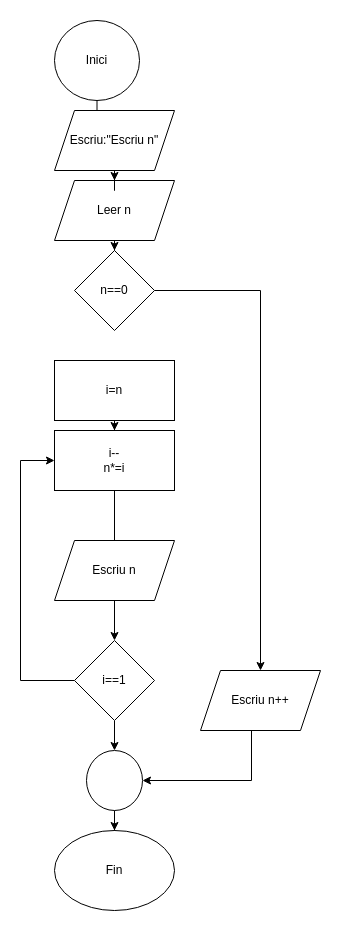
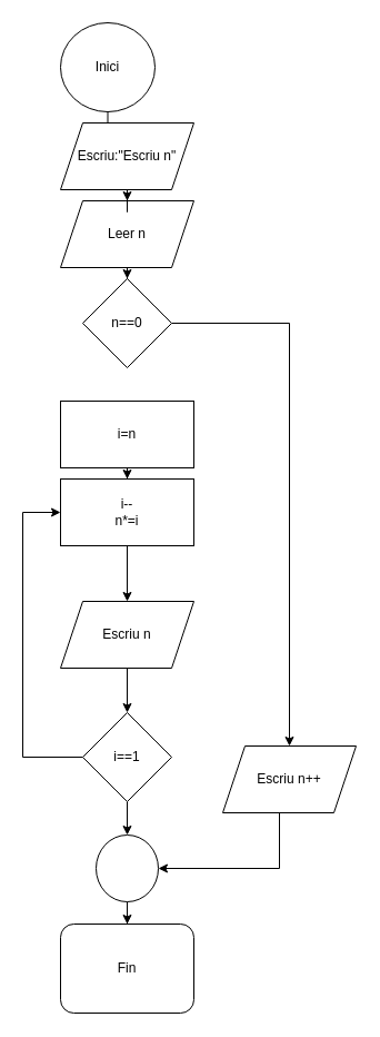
- <mxCell id="10" style="edgeStyle=orthogonalEdgeStyle;rounded=0;orthogonalLoop=1;jettySize=auto;html=1;entryX=0.5;entryY=0;entryDx=0;entryDy=0;endArrow=none;" edge="1" parent="1" source="11" target="16"><mxGeometry relative="1" as="geometry" /></mxCell>
+ <mxCell id="10" style="edgeStyle=orthogonalEdgeStyle;rounded=0;orthogonalLoop=1;jettySize=auto;html=1;entryX=0.5;entryY=0;entryDx=0;entryDy=0;" edge="1" parent="1" source="11" target="16"><mxGeometry relative="1" as="geometry" /></mxCell>
- <mxCell id="17" value="Fin" style="ellipse;whiteSpace=wrap;html=1;" vertex="1" parent="1"><mxGeometry x="54" y="830" width="120" height="80" as="geometry" /></mxCell>
+ <mxCell id="17" value="Fin" style="whiteSpace=wrap;html=1;rounded=1;" vertex="1" parent="1"><mxGeometry x="54" y="830" width="120" height="80" as="geometry" /></mxCell>
